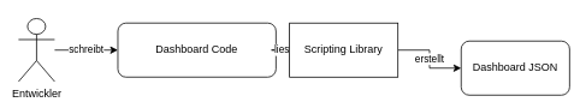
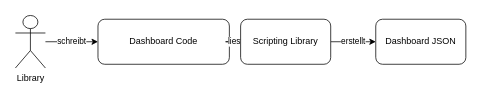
- <mxCell id="7" value="Scripting Library" style="whiteSpace=wrap;html=1;rounded=0;" vertex="1" parent="1"><mxGeometry x="320" y="25" width="120" height="60" as="geometry" /></mxCell>
+ <mxCell id="7" value="Scripting Library" style="rounded=1;whiteSpace=wrap;html=1;" vertex="1" parent="1"><mxGeometry x="320" y="25" width="120" height="60" as="geometry" /></mxCell>
- <mxCell id="8" value="Dashboard JSON" style="rounded=1;whiteSpace=wrap;html=1;" vertex="1" parent="1"><mxGeometry x="510" y="45" width="120" height="60" as="geometry" /></mxCell>
+ <mxCell id="8" value="Dashboard JSON" style="rounded=1;whiteSpace=wrap;html=1;" vertex="1" parent="1"><mxGeometry x="500" y="25" width="120" height="60" as="geometry" /></mxCell>
- <mxCell id="3" value="Entwickler&lt;br&gt;" style="shape=umlActor;verticalLabelPosition=bottom;verticalAlign=top;html=1;outlineConnect=0;" vertex="1" parent="1"><mxGeometry x="20" y="20" width="40" height="70" as="geometry" /></mxCell>
+ <mxCell id="3" value="Library&lt;br&gt;" style="shape=umlActor;verticalLabelPosition=bottom;verticalAlign=top;html=1;outlineConnect=0;" vertex="1" parent="1"><mxGeometry x="20" y="20" width="40" height="70" as="geometry" /></mxCell>
